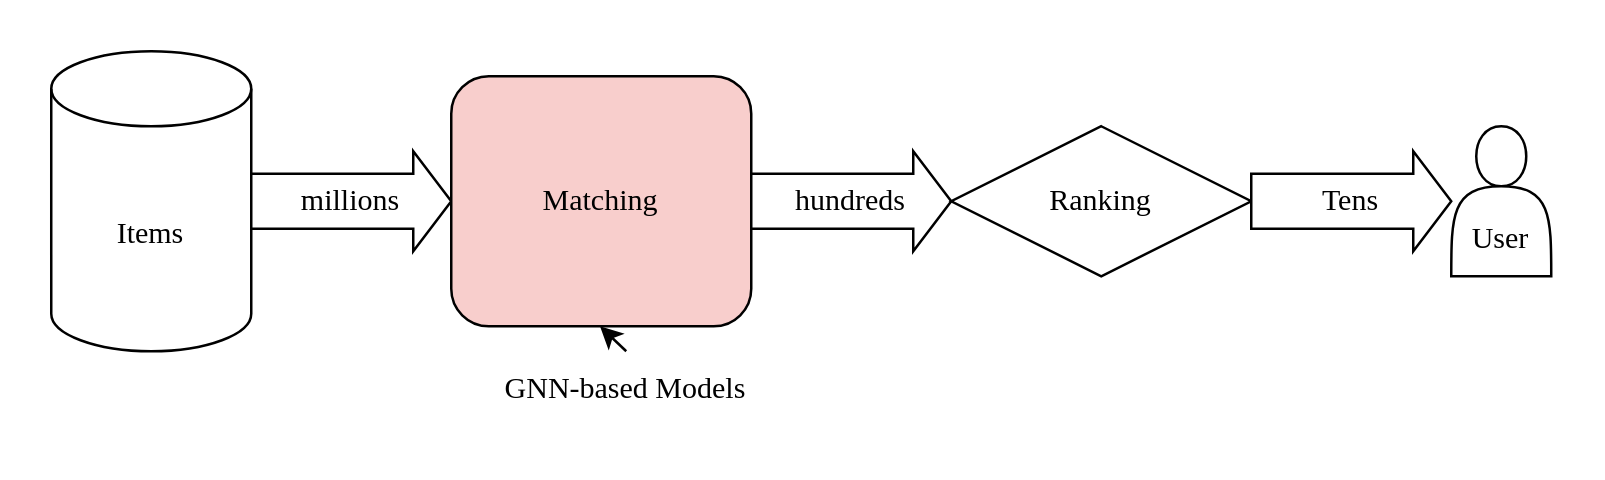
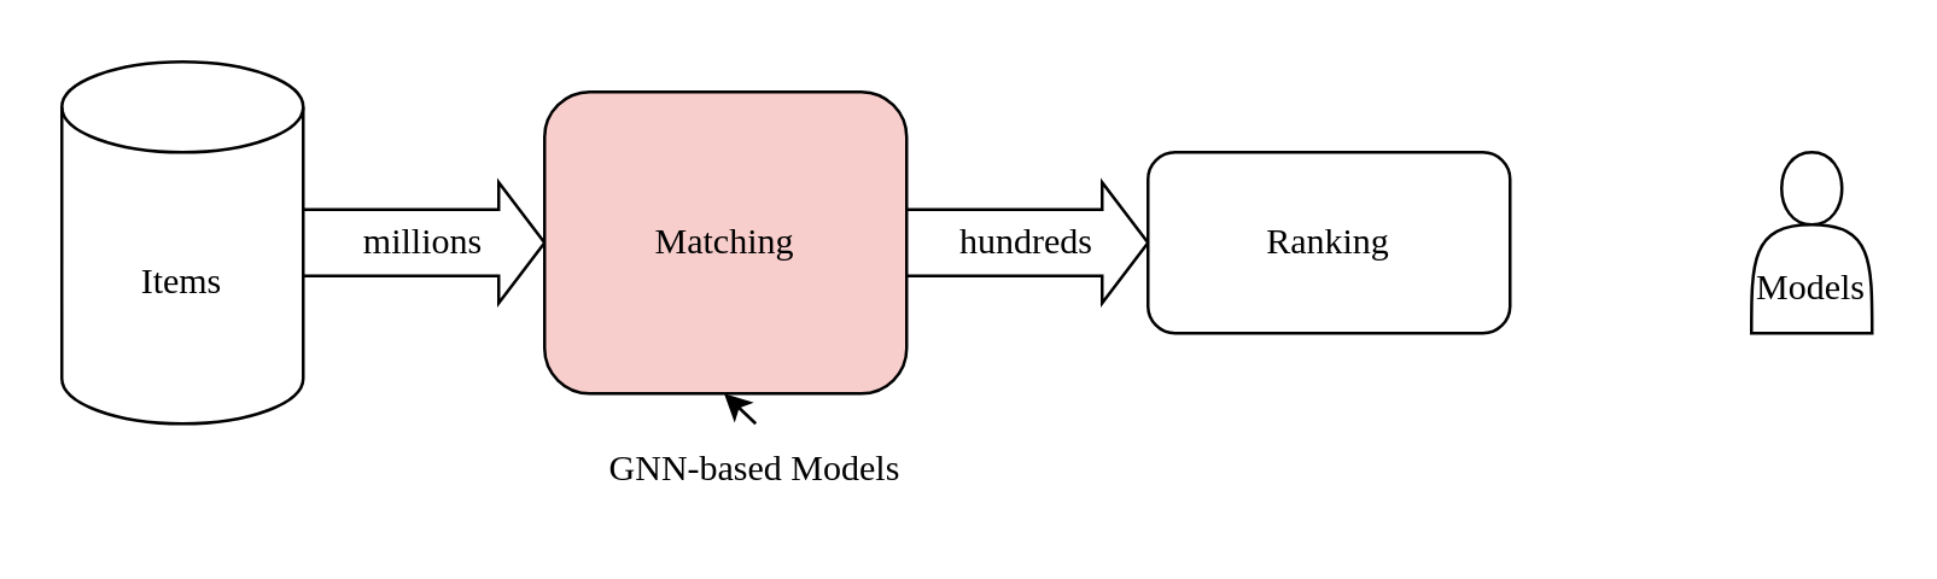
- <mxCell id="6" value="&lt;font face=&quot;Serif&quot;&gt;Ranking&lt;/font&gt;" style="rhombus;whiteSpace=wrap;html=1;" parent="1" vertex="1"><mxGeometry x="380" y="50" width="120" height="60" as="geometry" /></mxCell>
+ <mxCell id="6" value="&lt;font face=&quot;Serif&quot;&gt;Ranking&lt;/font&gt;" style="rounded=1;whiteSpace=wrap;html=1;" parent="1" vertex="1"><mxGeometry x="380" y="50" width="120" height="60" as="geometry" /></mxCell>
- <mxCell id="7" value="&lt;font face=&quot;Serif&quot;&gt;Tens&lt;/font&gt;" style="shape=singleArrow;whiteSpace=wrap;html=1;arrowWidth=0.55;arrowSize=0.19;" parent="1" vertex="1"><mxGeometry x="500" y="60" width="80" height="40" as="geometry" /></mxCell>
- <mxCell id="8" value="&lt;div&gt;&lt;font face=&quot;Times New Roman&quot;&gt;&lt;br&gt;&lt;/font&gt;&lt;/div&gt;&lt;div&gt;&lt;font face=&quot;lu1GssDBQNQ3nTsO_UOP&quot;&gt;&lt;br&gt;&lt;/font&gt;&lt;/div&gt;&lt;div&gt;&lt;font face=&quot;lu1GssDBQNQ3nTsO_UOP&quot;&gt;User&lt;/font&gt;&lt;/div&gt;" style="shape=actor;whiteSpace=wrap;html=1;" parent="1" vertex="1"><mxGeometry x="580" y="50" width="40" height="60" as="geometry" /></mxCell>
+ <mxCell id="8" value="&lt;div&gt;&lt;font face=&quot;Times New Roman&quot;&gt;&lt;br&gt;&lt;/font&gt;&lt;/div&gt;&lt;div&gt;&lt;font face=&quot;lu1GssDBQNQ3nTsO_UOP&quot;&gt;&lt;br&gt;&lt;/font&gt;&lt;/div&gt;&lt;div&gt;&lt;font face=&quot;lu1GssDBQNQ3nTsO_UOP&quot;&gt;Models&lt;/font&gt;&lt;/div&gt;" style="shape=actor;whiteSpace=wrap;html=1;" parent="1" vertex="1"><mxGeometry x="580" y="50" width="40" height="60" as="geometry" /></mxCell>
